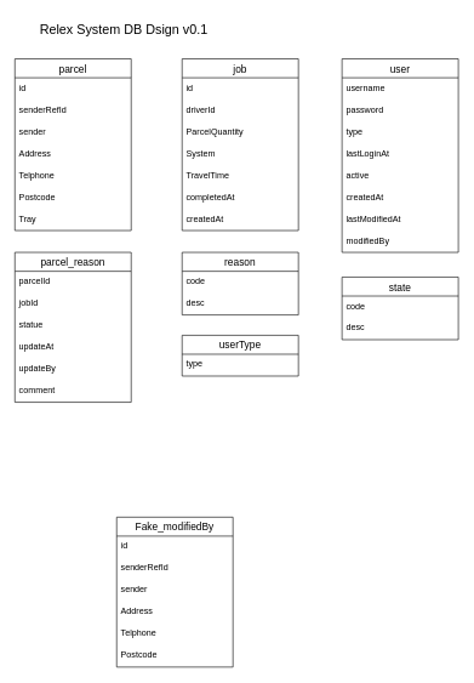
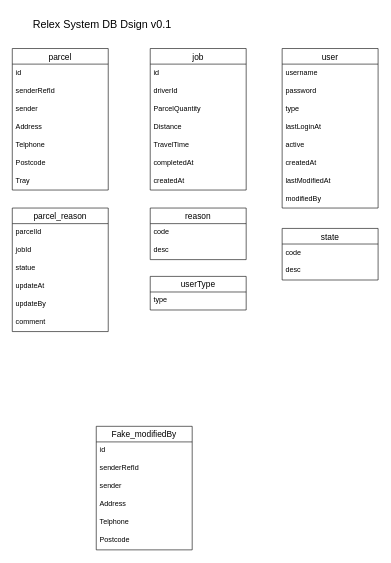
- <mxCell id="14" value="System" style="text;strokeColor=none;fillColor=none;spacingLeft=4;spacingRight=4;overflow=hidden;rotatable=0;points=[[0,0.5],[1,0.5]];portConstraint=eastwest;fontSize=12;" parent="10" vertex="1"><mxGeometry y="116" width="160" height="30" as="geometry" /></mxCell>
+ <mxCell id="14" value="Distance" style="text;strokeColor=none;fillColor=none;spacingLeft=4;spacingRight=4;overflow=hidden;rotatable=0;points=[[0,0.5],[1,0.5]];portConstraint=eastwest;fontSize=12;" parent="10" vertex="1"><mxGeometry y="116" width="160" height="30" as="geometry" /></mxCell>
